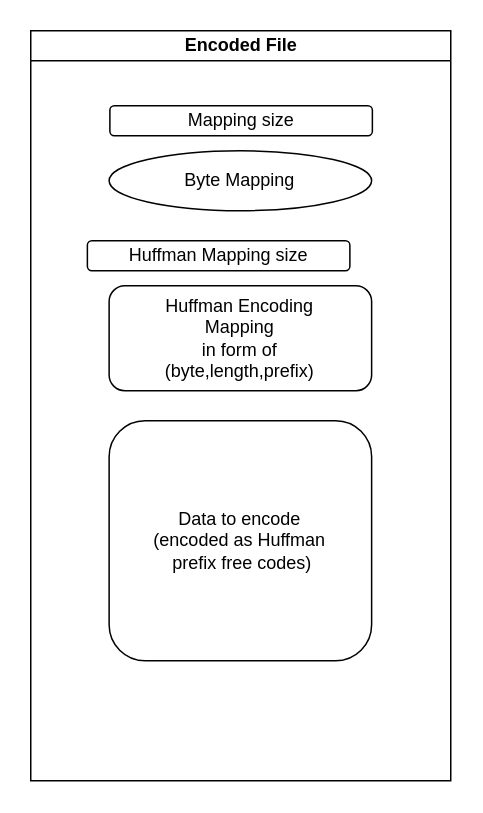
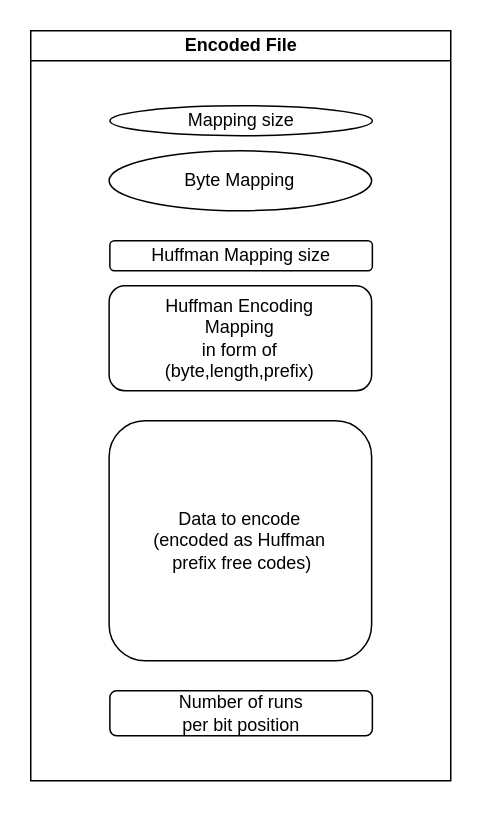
- <mxCell id="3" value="&lt;span style=&quot;white-space: normal&quot;&gt;Mapping size&lt;/span&gt;" style="rounded=1;whiteSpace=wrap;html=1;" vertex="1" parent="2"><mxGeometry x="52.75" y="50" width="175" height="20" as="geometry" /></mxCell>
+ <mxCell id="3" value="&lt;span style=&quot;white-space: normal&quot;&gt;Mapping size&lt;/span&gt;" style="ellipse;whiteSpace=wrap;html=1;" vertex="1" parent="2"><mxGeometry x="52.75" y="50" width="175" height="20" as="geometry" /></mxCell>
- <mxCell id="4" value="&lt;span style=&quot;white-space: normal&quot;&gt;Huffman Mapping size&lt;/span&gt;" style="rounded=1;whiteSpace=wrap;html=1;" vertex="1" parent="2"><mxGeometry x="37.75" y="140" width="175" height="20" as="geometry" /></mxCell>
+ <mxCell id="4" value="&lt;span style=&quot;white-space: normal&quot;&gt;Huffman Mapping size&lt;/span&gt;" style="rounded=1;whiteSpace=wrap;html=1;" vertex="1" parent="2"><mxGeometry x="52.75" y="140" width="175" height="20" as="geometry" /></mxCell>
+ <mxCell id="8" value="Number of runs&lt;br&gt;per bit position" style="rounded=1;whiteSpace=wrap;html=1;" vertex="1" parent="2"><mxGeometry x="52.75" y="440" width="175" height="30" as="geometry" /></mxCell>
